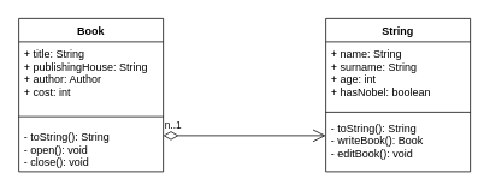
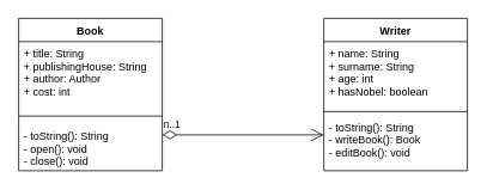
- <mxCell id="2" value="String" style="swimlane;fontStyle=1;align=center;verticalAlign=top;childLayout=stackLayout;horizontal=1;startSize=26;horizontalStack=0;resizeParent=1;resizeParentMax=0;resizeLast=0;collapsible=1;marginBottom=0;" vertex="1" parent="1"><mxGeometry x="360" y="20" width="160" height="170" as="geometry" /></mxCell>
+ <mxCell id="2" value="Writer" style="swimlane;fontStyle=1;align=center;verticalAlign=top;childLayout=stackLayout;horizontal=1;startSize=26;horizontalStack=0;resizeParent=1;resizeParentMax=0;resizeLast=0;collapsible=1;marginBottom=0;" vertex="1" parent="1"><mxGeometry x="360" y="20" width="160" height="170" as="geometry" /></mxCell>
